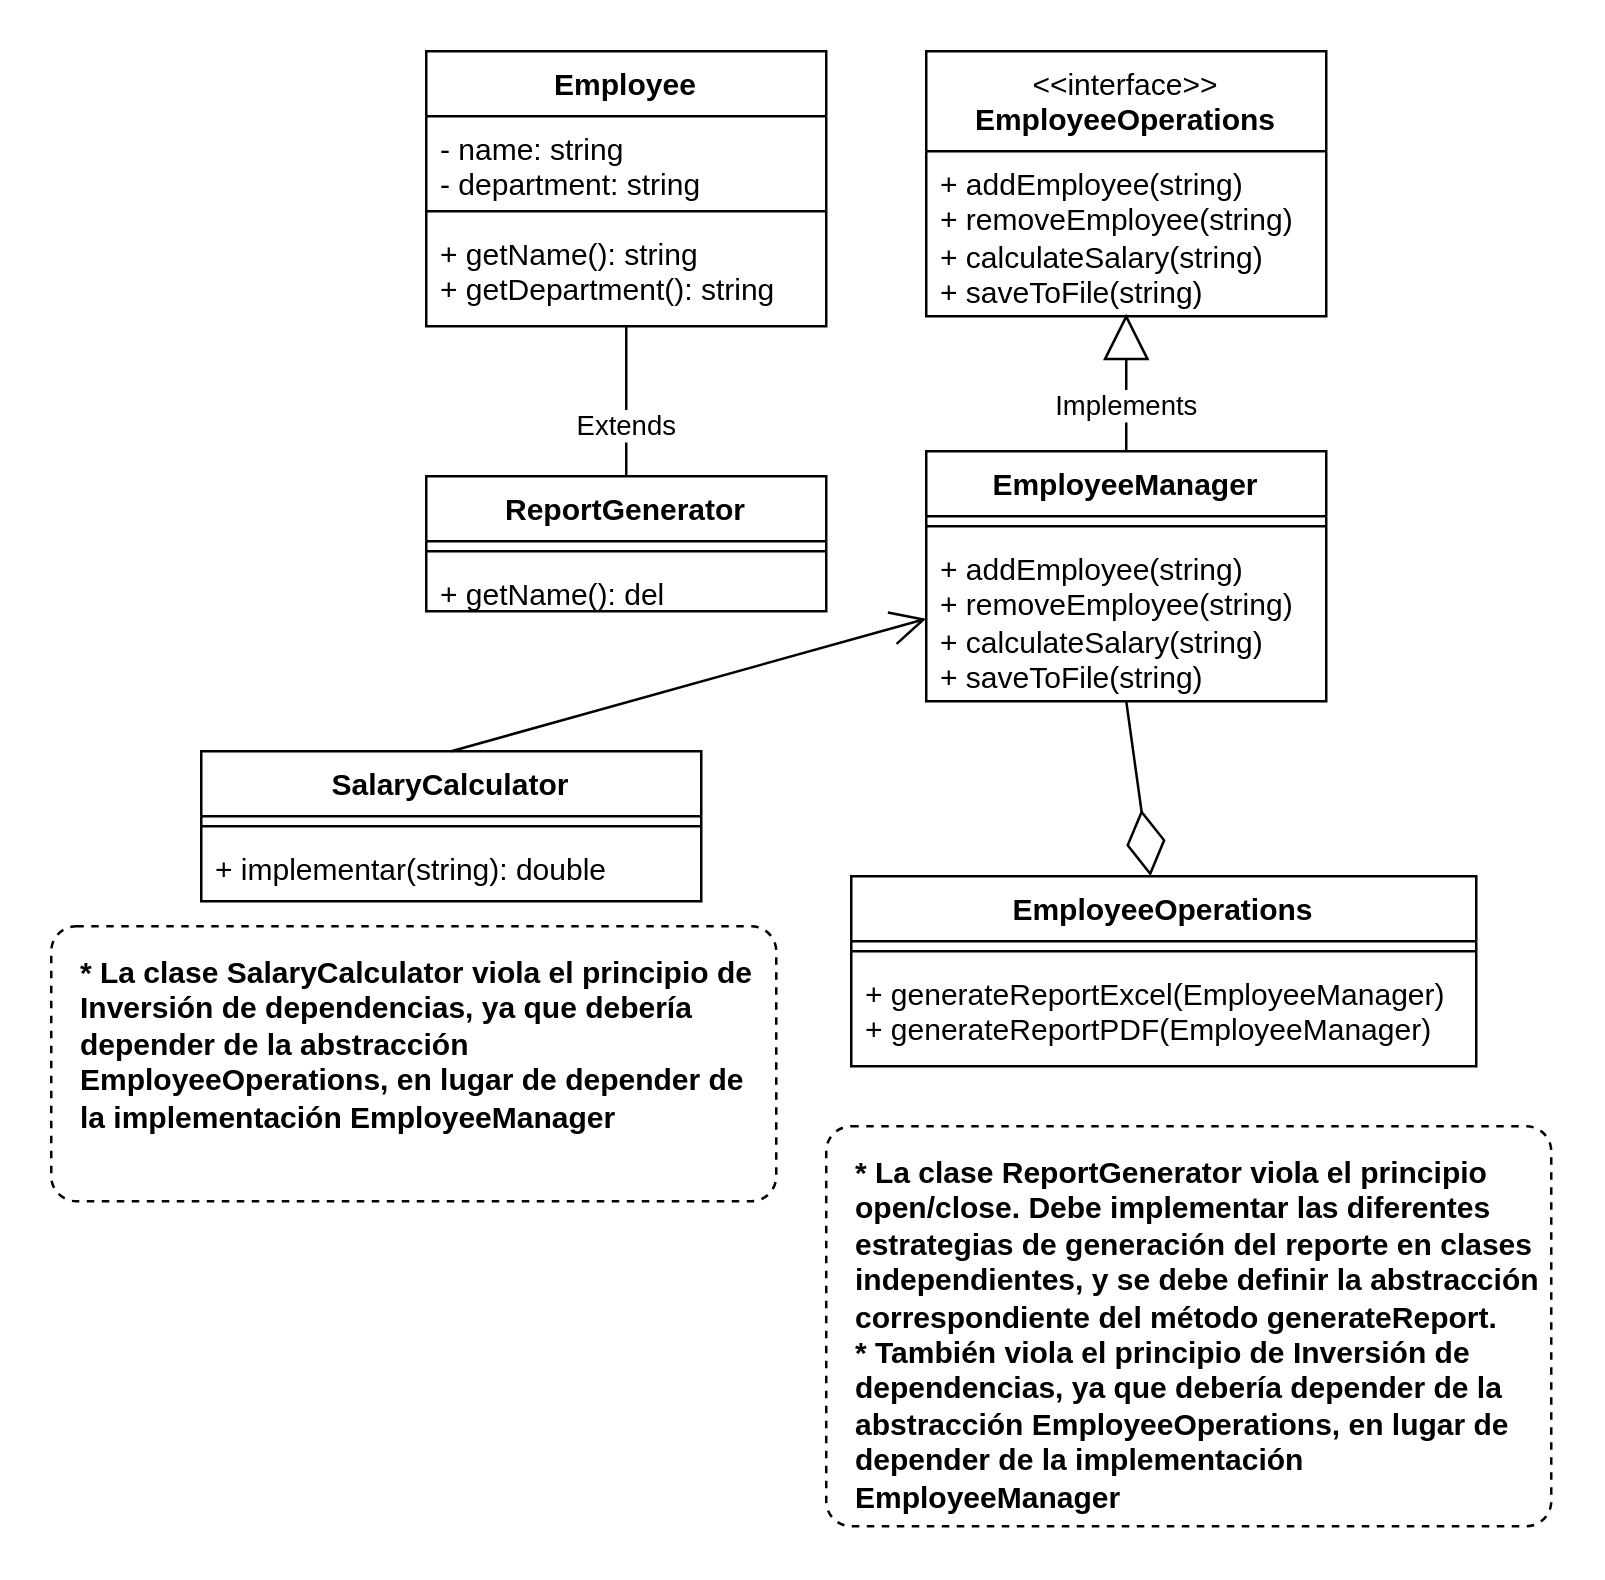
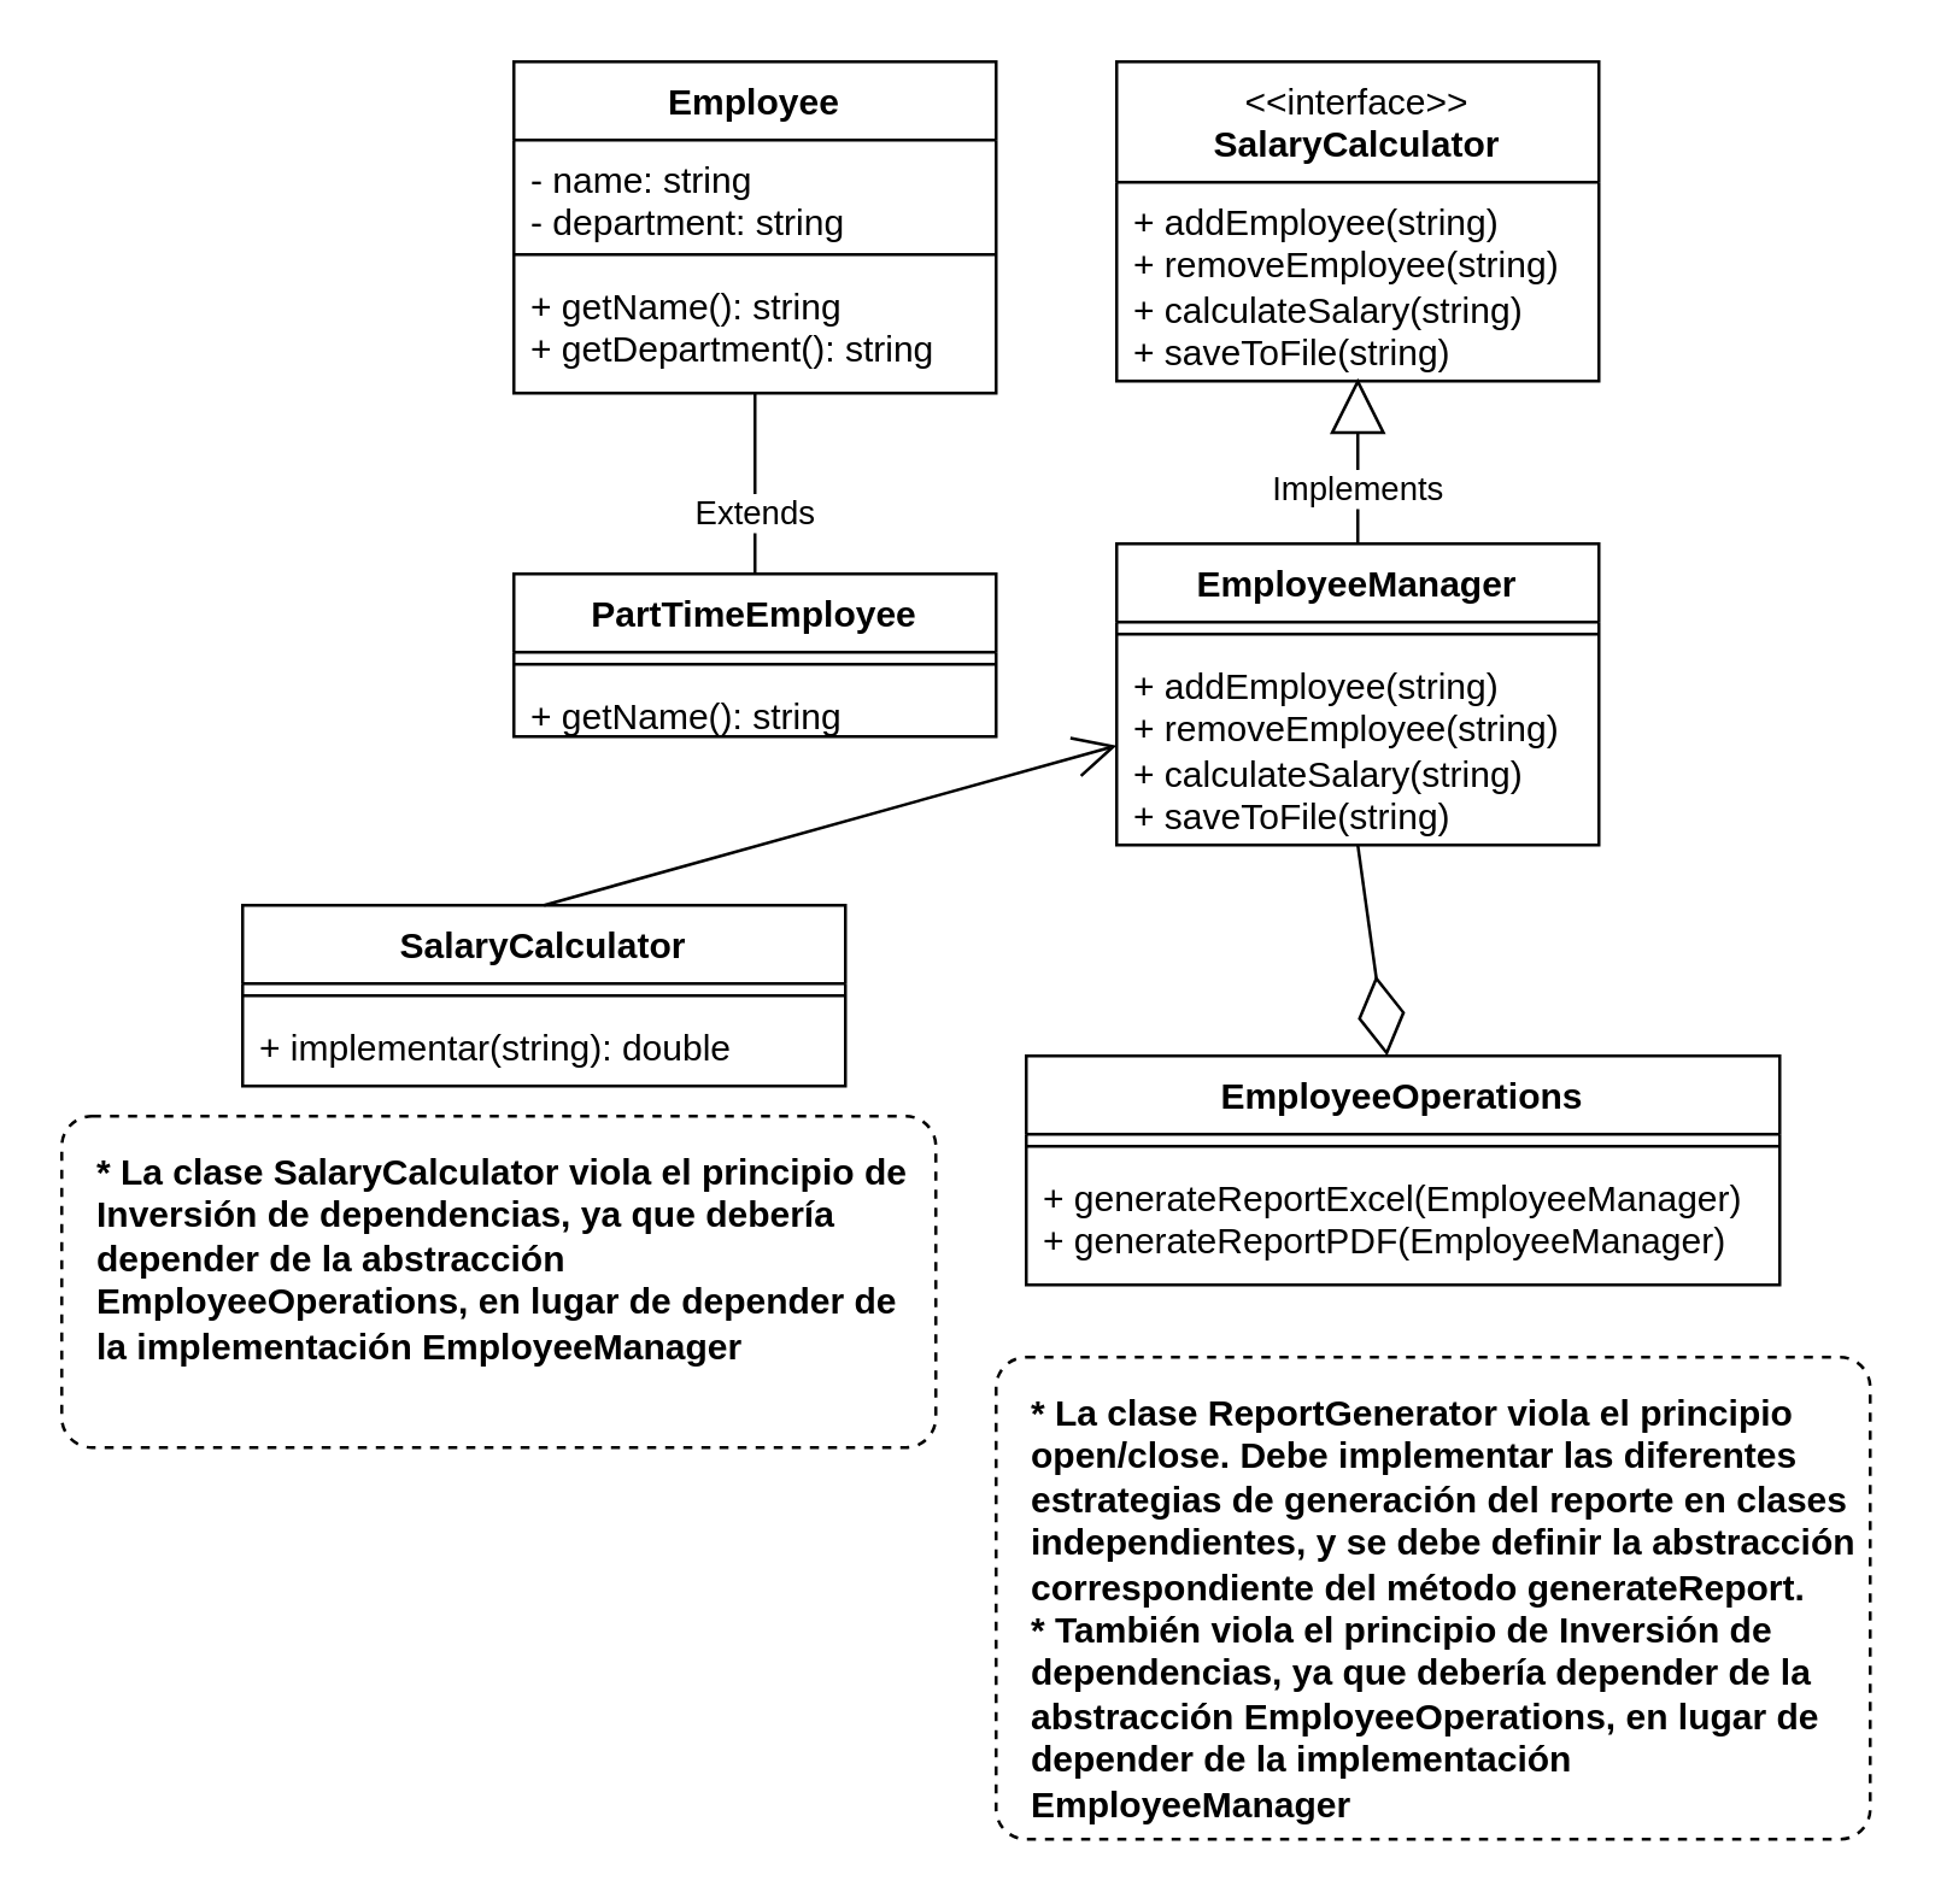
- <mxCell id="19" value="&lt;div&gt;&lt;span style=&quot;font-weight: normal;&quot;&gt;&amp;lt;&amp;lt;interface&amp;gt;&amp;gt;&lt;/span&gt;&lt;br&gt;&lt;/div&gt;EmployeeOperations&lt;div&gt;&lt;br&gt;&lt;/div&gt;" style="swimlane;fontStyle=1;align=center;verticalAlign=top;childLayout=stackLayout;horizontal=1;startSize=40;horizontalStack=0;resizeParent=1;resizeParentMax=0;resizeLast=0;collapsible=1;marginBottom=0;whiteSpace=wrap;html=1;" parent="1" vertex="1"><mxGeometry x="370" y="20" width="160" height="106" as="geometry" /></mxCell>
+ <mxCell id="19" value="&lt;div&gt;&lt;span style=&quot;font-weight: normal;&quot;&gt;&amp;lt;&amp;lt;interface&amp;gt;&amp;gt;&lt;/span&gt;&lt;br&gt;&lt;/div&gt;SalaryCalculator&lt;div&gt;&lt;br&gt;&lt;/div&gt;" style="swimlane;fontStyle=1;align=center;verticalAlign=top;childLayout=stackLayout;horizontal=1;startSize=40;horizontalStack=0;resizeParent=1;resizeParentMax=0;resizeLast=0;collapsible=1;marginBottom=0;whiteSpace=wrap;html=1;" parent="1" vertex="1"><mxGeometry x="370" y="20" width="160" height="106" as="geometry" /></mxCell>
- <mxCell id="2" value="ReportGenerator" style="swimlane;fontStyle=1;align=center;verticalAlign=top;childLayout=stackLayout;horizontal=1;startSize=26;horizontalStack=0;resizeParent=1;resizeParentMax=0;resizeLast=0;collapsible=1;marginBottom=0;whiteSpace=wrap;html=1;" parent="1" vertex="1"><mxGeometry x="170" y="190" width="160" height="54" as="geometry" /></mxCell>
+ <mxCell id="2" value="PartTimeEmployee" style="swimlane;fontStyle=1;align=center;verticalAlign=top;childLayout=stackLayout;horizontal=1;startSize=26;horizontalStack=0;resizeParent=1;resizeParentMax=0;resizeLast=0;collapsible=1;marginBottom=0;whiteSpace=wrap;html=1;" parent="1" vertex="1"><mxGeometry x="170" y="190" width="160" height="54" as="geometry" /></mxCell>
- <mxCell id="4" value="+ getName(): del" style="text;strokeColor=none;fillColor=none;align=left;verticalAlign=top;spacingLeft=4;spacingRight=4;overflow=hidden;rotatable=0;points=[[0,0.5],[1,0.5]];portConstraint=eastwest;whiteSpace=wrap;html=1;" parent="2" vertex="1"><mxGeometry y="34" width="160" height="20" as="geometry" /></mxCell>
+ <mxCell id="4" value="+ getName(): string" style="text;strokeColor=none;fillColor=none;align=left;verticalAlign=top;spacingLeft=4;spacingRight=4;overflow=hidden;rotatable=0;points=[[0,0.5],[1,0.5]];portConstraint=eastwest;whiteSpace=wrap;html=1;" parent="2" vertex="1"><mxGeometry y="34" width="160" height="20" as="geometry" /></mxCell>
